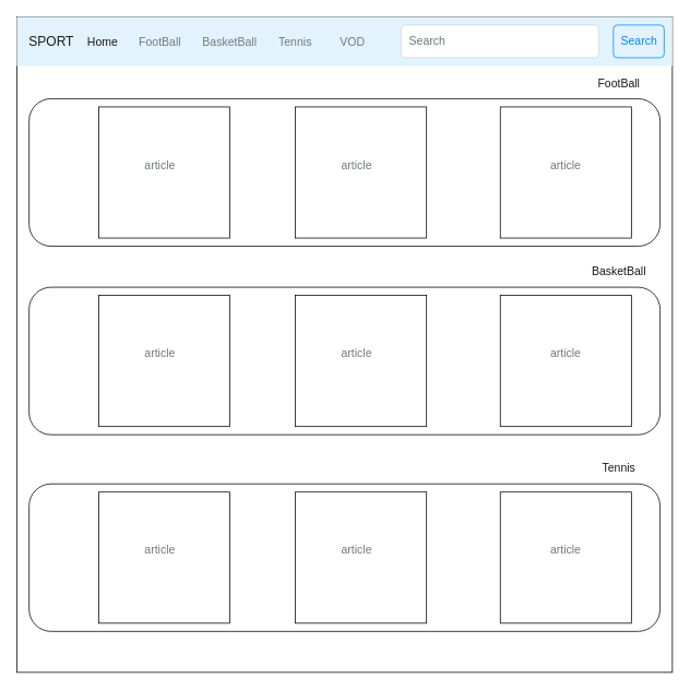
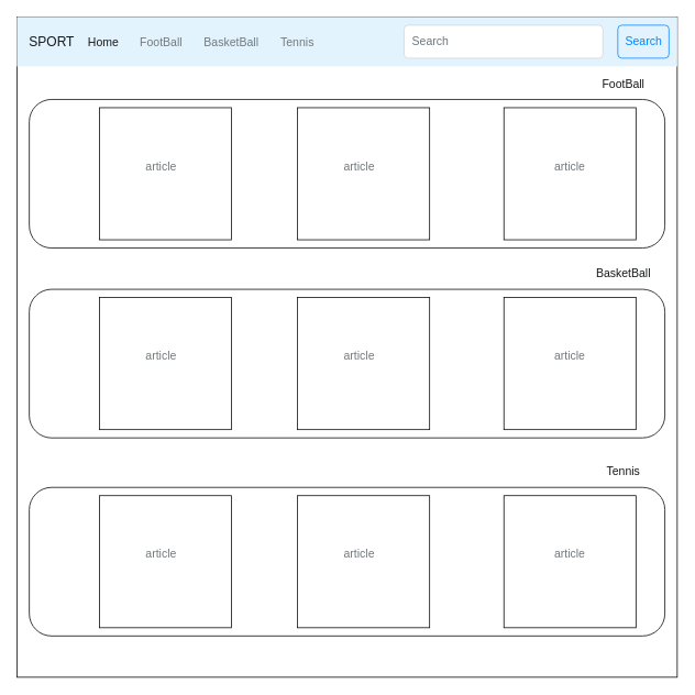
- <mxCell id="10" value="VOD" style="fillColor=none;strokeColor=none;fontSize=14;fontColor=#71797E;align=center;" vertex="1" parent="3"><mxGeometry x="370" y="10" width="80" height="40" as="geometry" /></mxCell>
